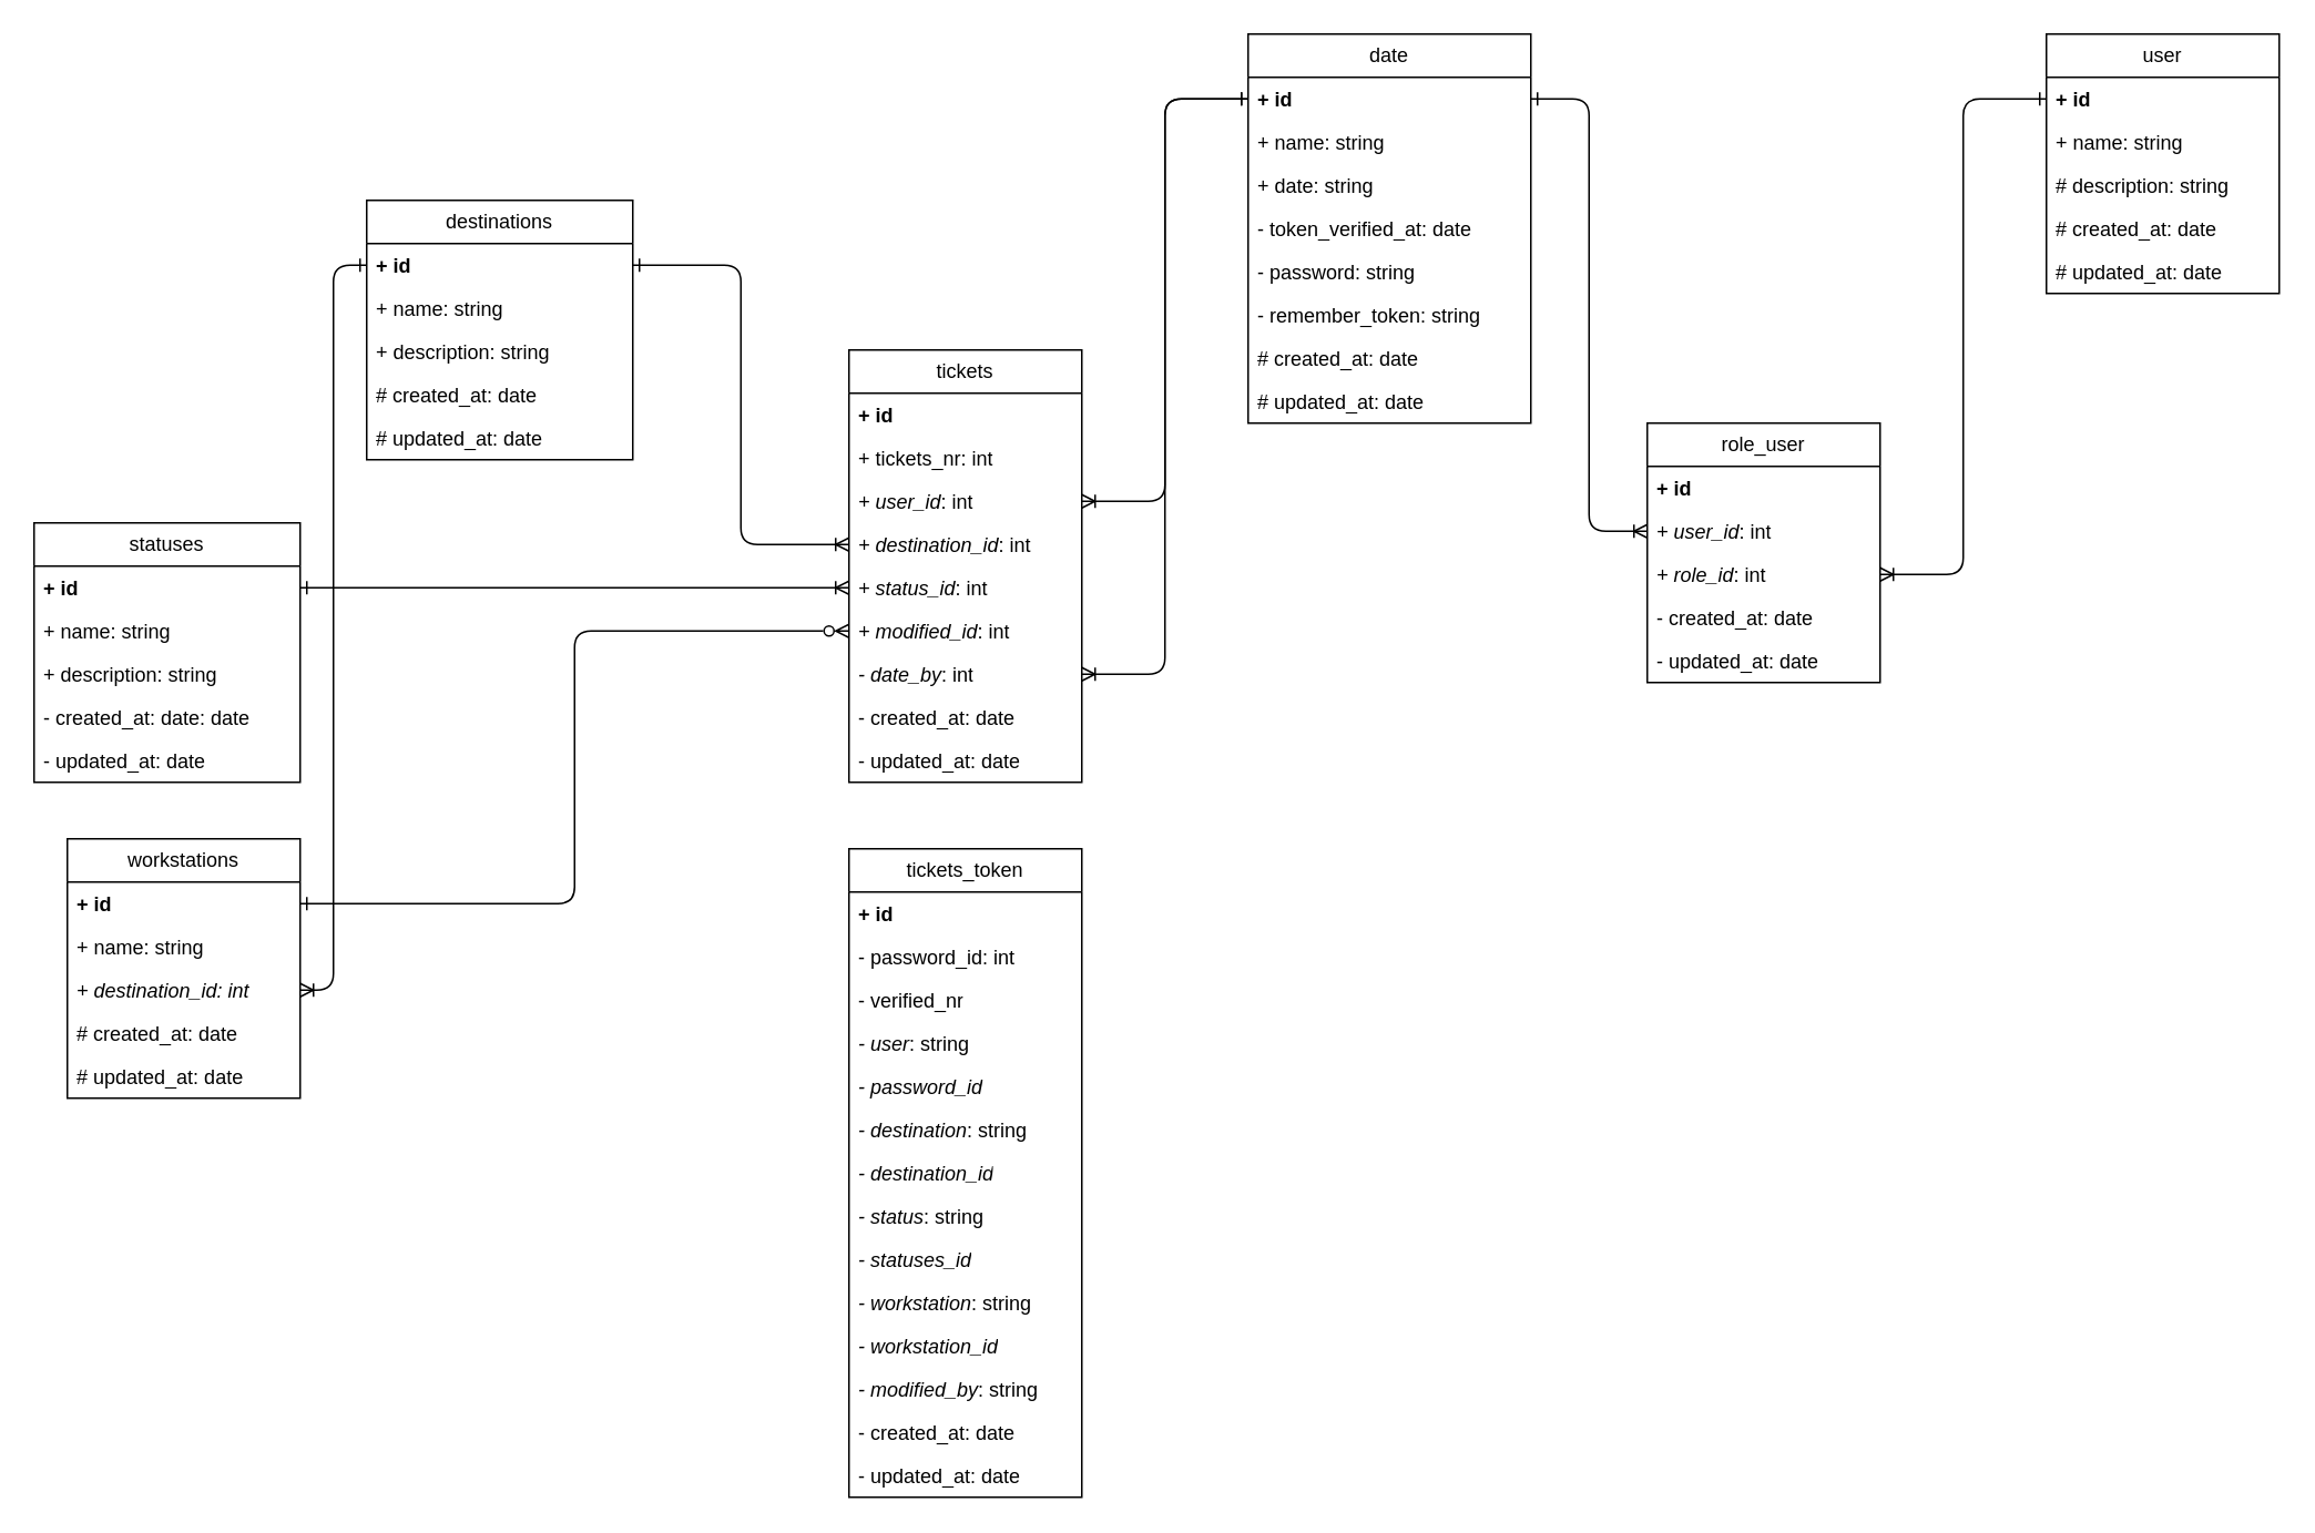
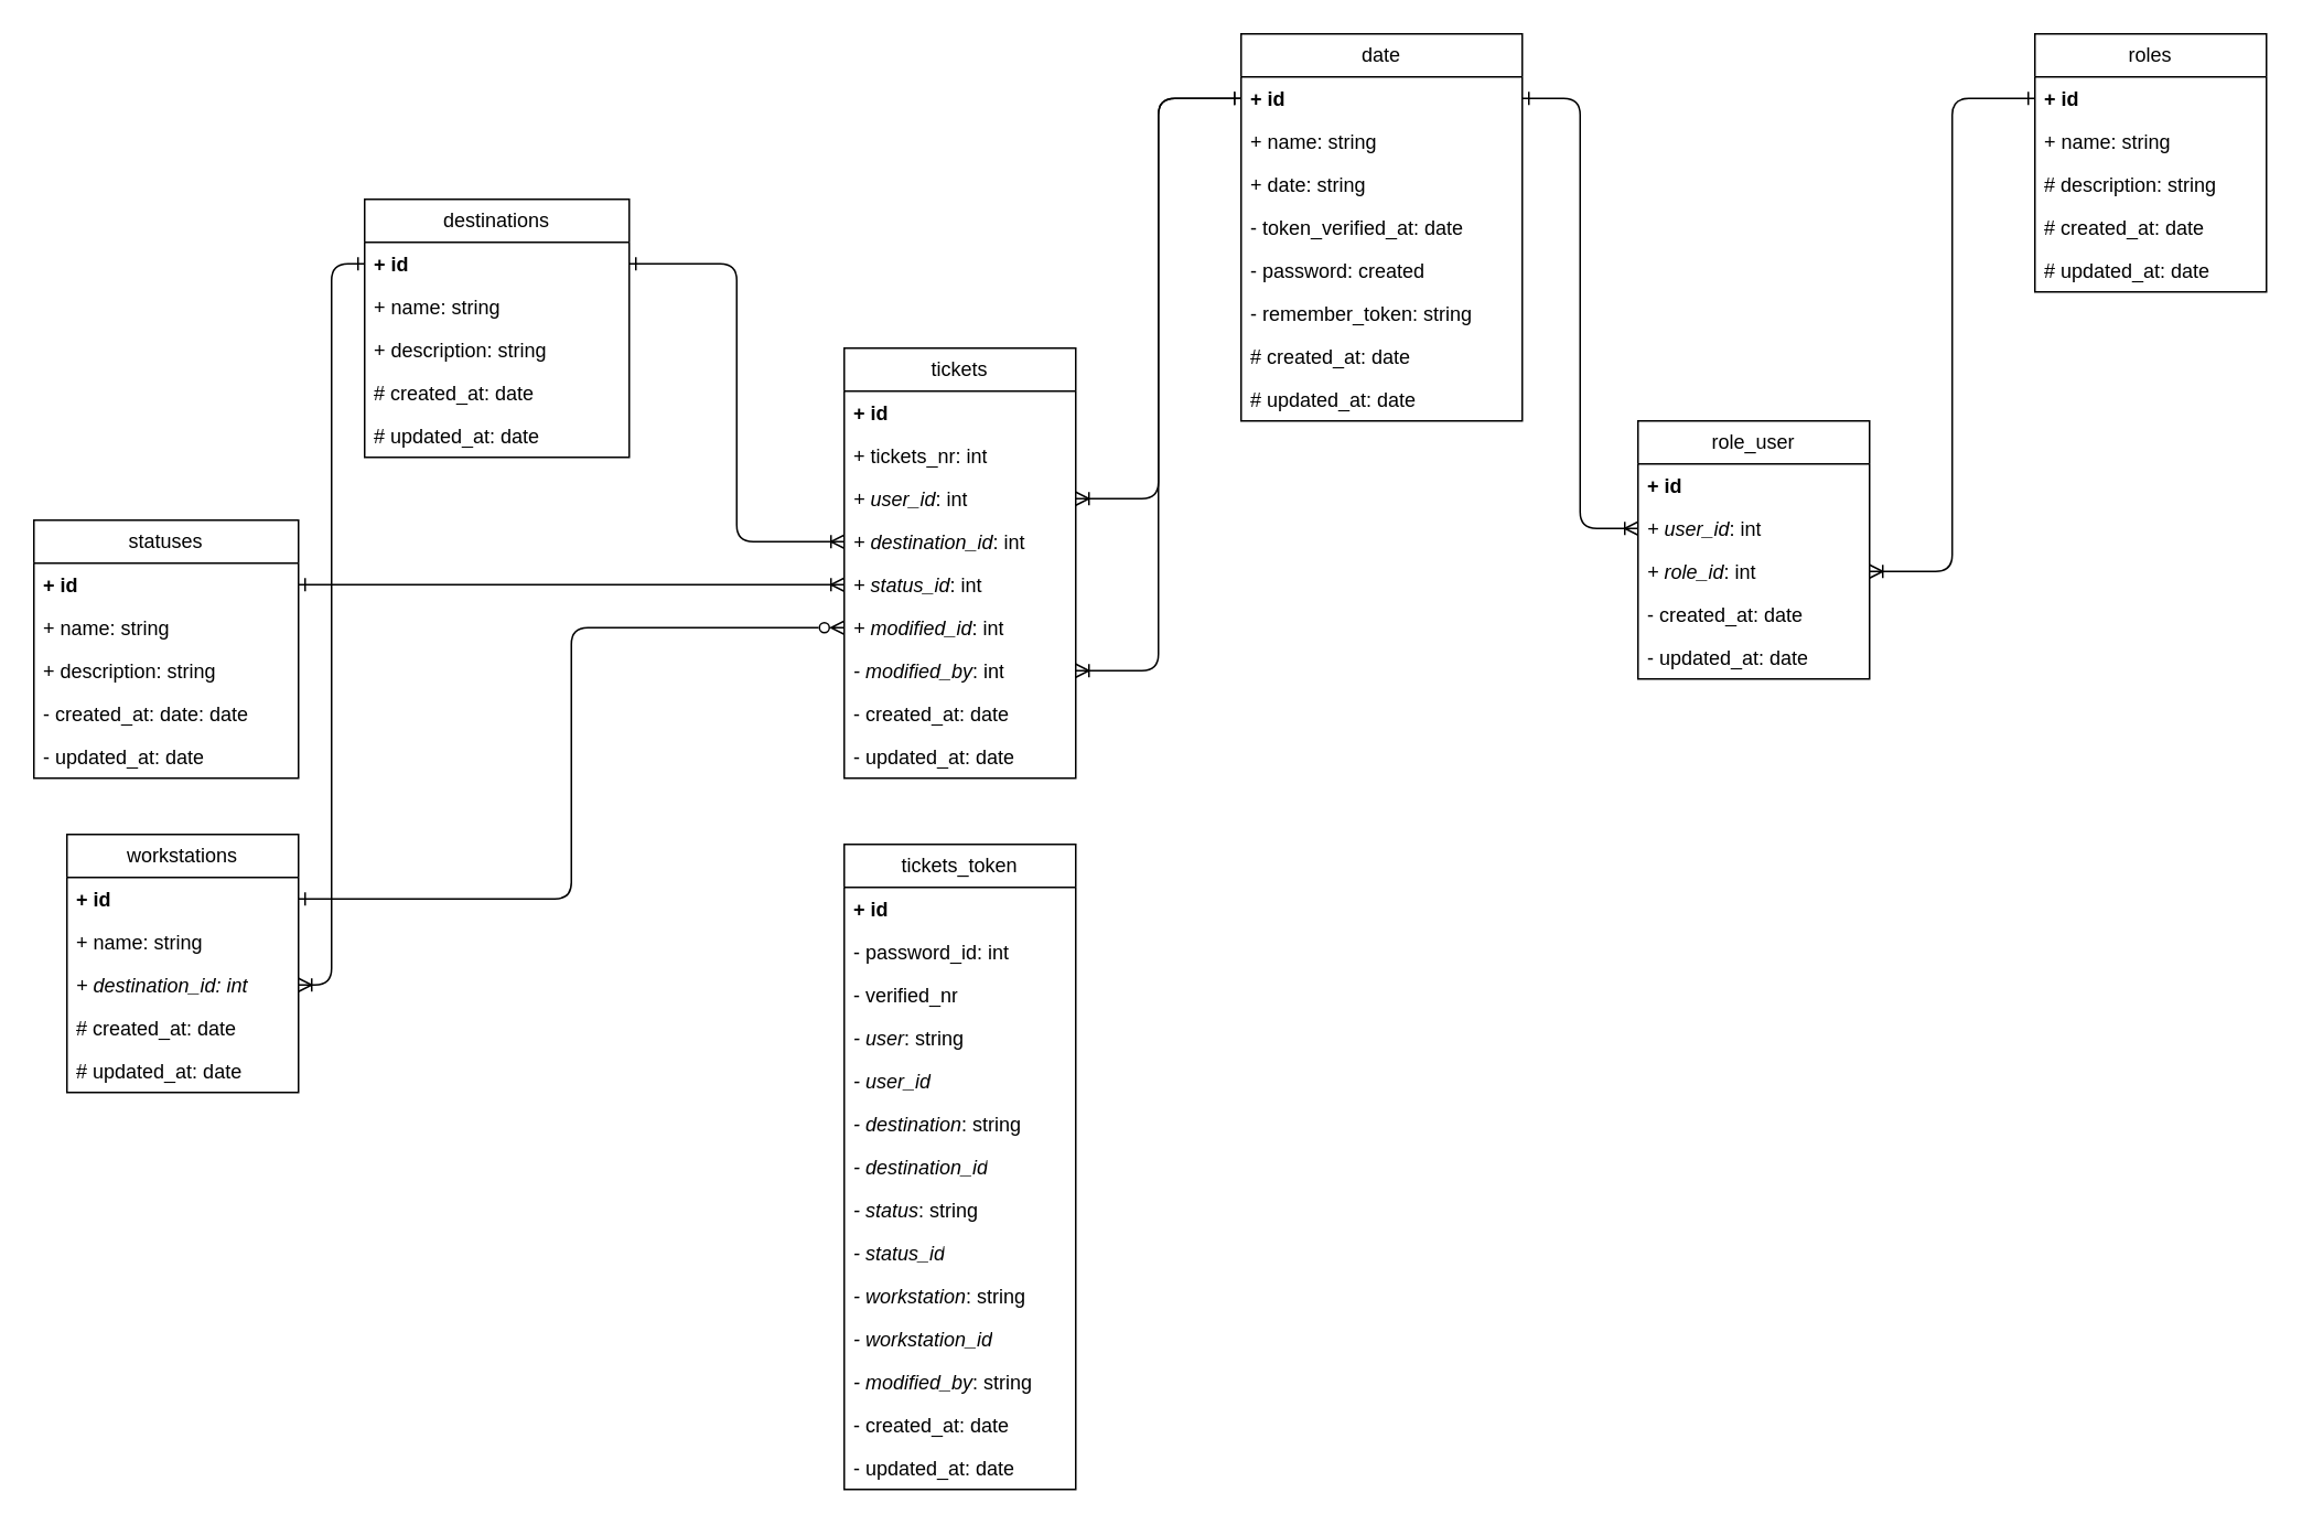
- <mxCell id="20" value="user" style="swimlane;fontStyle=0;childLayout=stackLayout;horizontal=1;startSize=26;fillColor=none;horizontalStack=0;resizeParent=1;resizeParentMax=0;resizeLast=0;collapsible=1;marginBottom=0;whiteSpace=wrap;html=1;" vertex="1" parent="1"><mxGeometry x="1230" y="20" width="140" height="156" as="geometry" /></mxCell>
+ <mxCell id="20" value="roles" style="swimlane;fontStyle=0;childLayout=stackLayout;horizontal=1;startSize=26;fillColor=none;horizontalStack=0;resizeParent=1;resizeParentMax=0;resizeLast=0;collapsible=1;marginBottom=0;whiteSpace=wrap;html=1;" vertex="1" parent="1"><mxGeometry x="1230" y="20" width="140" height="156" as="geometry" /></mxCell>
- <mxCell id="31" value="- password: string" style="text;strokeColor=none;fillColor=none;align=left;verticalAlign=top;spacingLeft=4;spacingRight=4;overflow=hidden;rotatable=0;points=[[0,0.5],[1,0.5]];portConstraint=eastwest;whiteSpace=wrap;html=1;" vertex="1" parent="26"><mxGeometry y="130" width="170" height="26" as="geometry" /></mxCell>
+ <mxCell id="31" value="- password: created" style="text;strokeColor=none;fillColor=none;align=left;verticalAlign=top;spacingLeft=4;spacingRight=4;overflow=hidden;rotatable=0;points=[[0,0.5],[1,0.5]];portConstraint=eastwest;whiteSpace=wrap;html=1;" vertex="1" parent="26"><mxGeometry y="130" width="170" height="26" as="geometry" /></mxCell>
- <mxCell id="51" value="- date_by&lt;span style=&quot;font-style: normal;&quot;&gt;: int&lt;/span&gt;" style="text;strokeColor=none;fillColor=none;align=left;verticalAlign=top;spacingLeft=4;spacingRight=4;overflow=hidden;rotatable=0;points=[[0,0.5],[1,0.5]];portConstraint=eastwest;whiteSpace=wrap;html=1;fontStyle=2" vertex="1" parent="44"><mxGeometry y="182" width="140" height="26" as="geometry" /></mxCell>
+ <mxCell id="51" value="- modified_by&lt;span style=&quot;font-style: normal;&quot;&gt;: int&lt;/span&gt;" style="text;strokeColor=none;fillColor=none;align=left;verticalAlign=top;spacingLeft=4;spacingRight=4;overflow=hidden;rotatable=0;points=[[0,0.5],[1,0.5]];portConstraint=eastwest;whiteSpace=wrap;html=1;fontStyle=2" vertex="1" parent="44"><mxGeometry y="182" width="140" height="26" as="geometry" /></mxCell>
- <mxCell id="64" value="- password_id" style="text;strokeColor=none;fillColor=none;align=left;verticalAlign=top;spacingLeft=4;spacingRight=4;overflow=hidden;rotatable=0;points=[[0,0.5],[1,0.5]];portConstraint=eastwest;whiteSpace=wrap;html=1;fontStyle=2" vertex="1" parent="59"><mxGeometry y="130" width="140" height="26" as="geometry" /></mxCell>
+ <mxCell id="64" value="- user_id" style="text;strokeColor=none;fillColor=none;align=left;verticalAlign=top;spacingLeft=4;spacingRight=4;overflow=hidden;rotatable=0;points=[[0,0.5],[1,0.5]];portConstraint=eastwest;whiteSpace=wrap;html=1;fontStyle=2" vertex="1" parent="59"><mxGeometry y="130" width="140" height="26" as="geometry" /></mxCell>
- <mxCell id="68" value="- statuses_id" style="text;strokeColor=none;fillColor=none;align=left;verticalAlign=top;spacingLeft=4;spacingRight=4;overflow=hidden;rotatable=0;points=[[0,0.5],[1,0.5]];portConstraint=eastwest;whiteSpace=wrap;html=1;fontStyle=2" vertex="1" parent="59"><mxGeometry y="234" width="140" height="26" as="geometry" /></mxCell>
+ <mxCell id="68" value="- status_id" style="text;strokeColor=none;fillColor=none;align=left;verticalAlign=top;spacingLeft=4;spacingRight=4;overflow=hidden;rotatable=0;points=[[0,0.5],[1,0.5]];portConstraint=eastwest;whiteSpace=wrap;html=1;fontStyle=2" vertex="1" parent="59"><mxGeometry y="234" width="140" height="26" as="geometry" /></mxCell>
